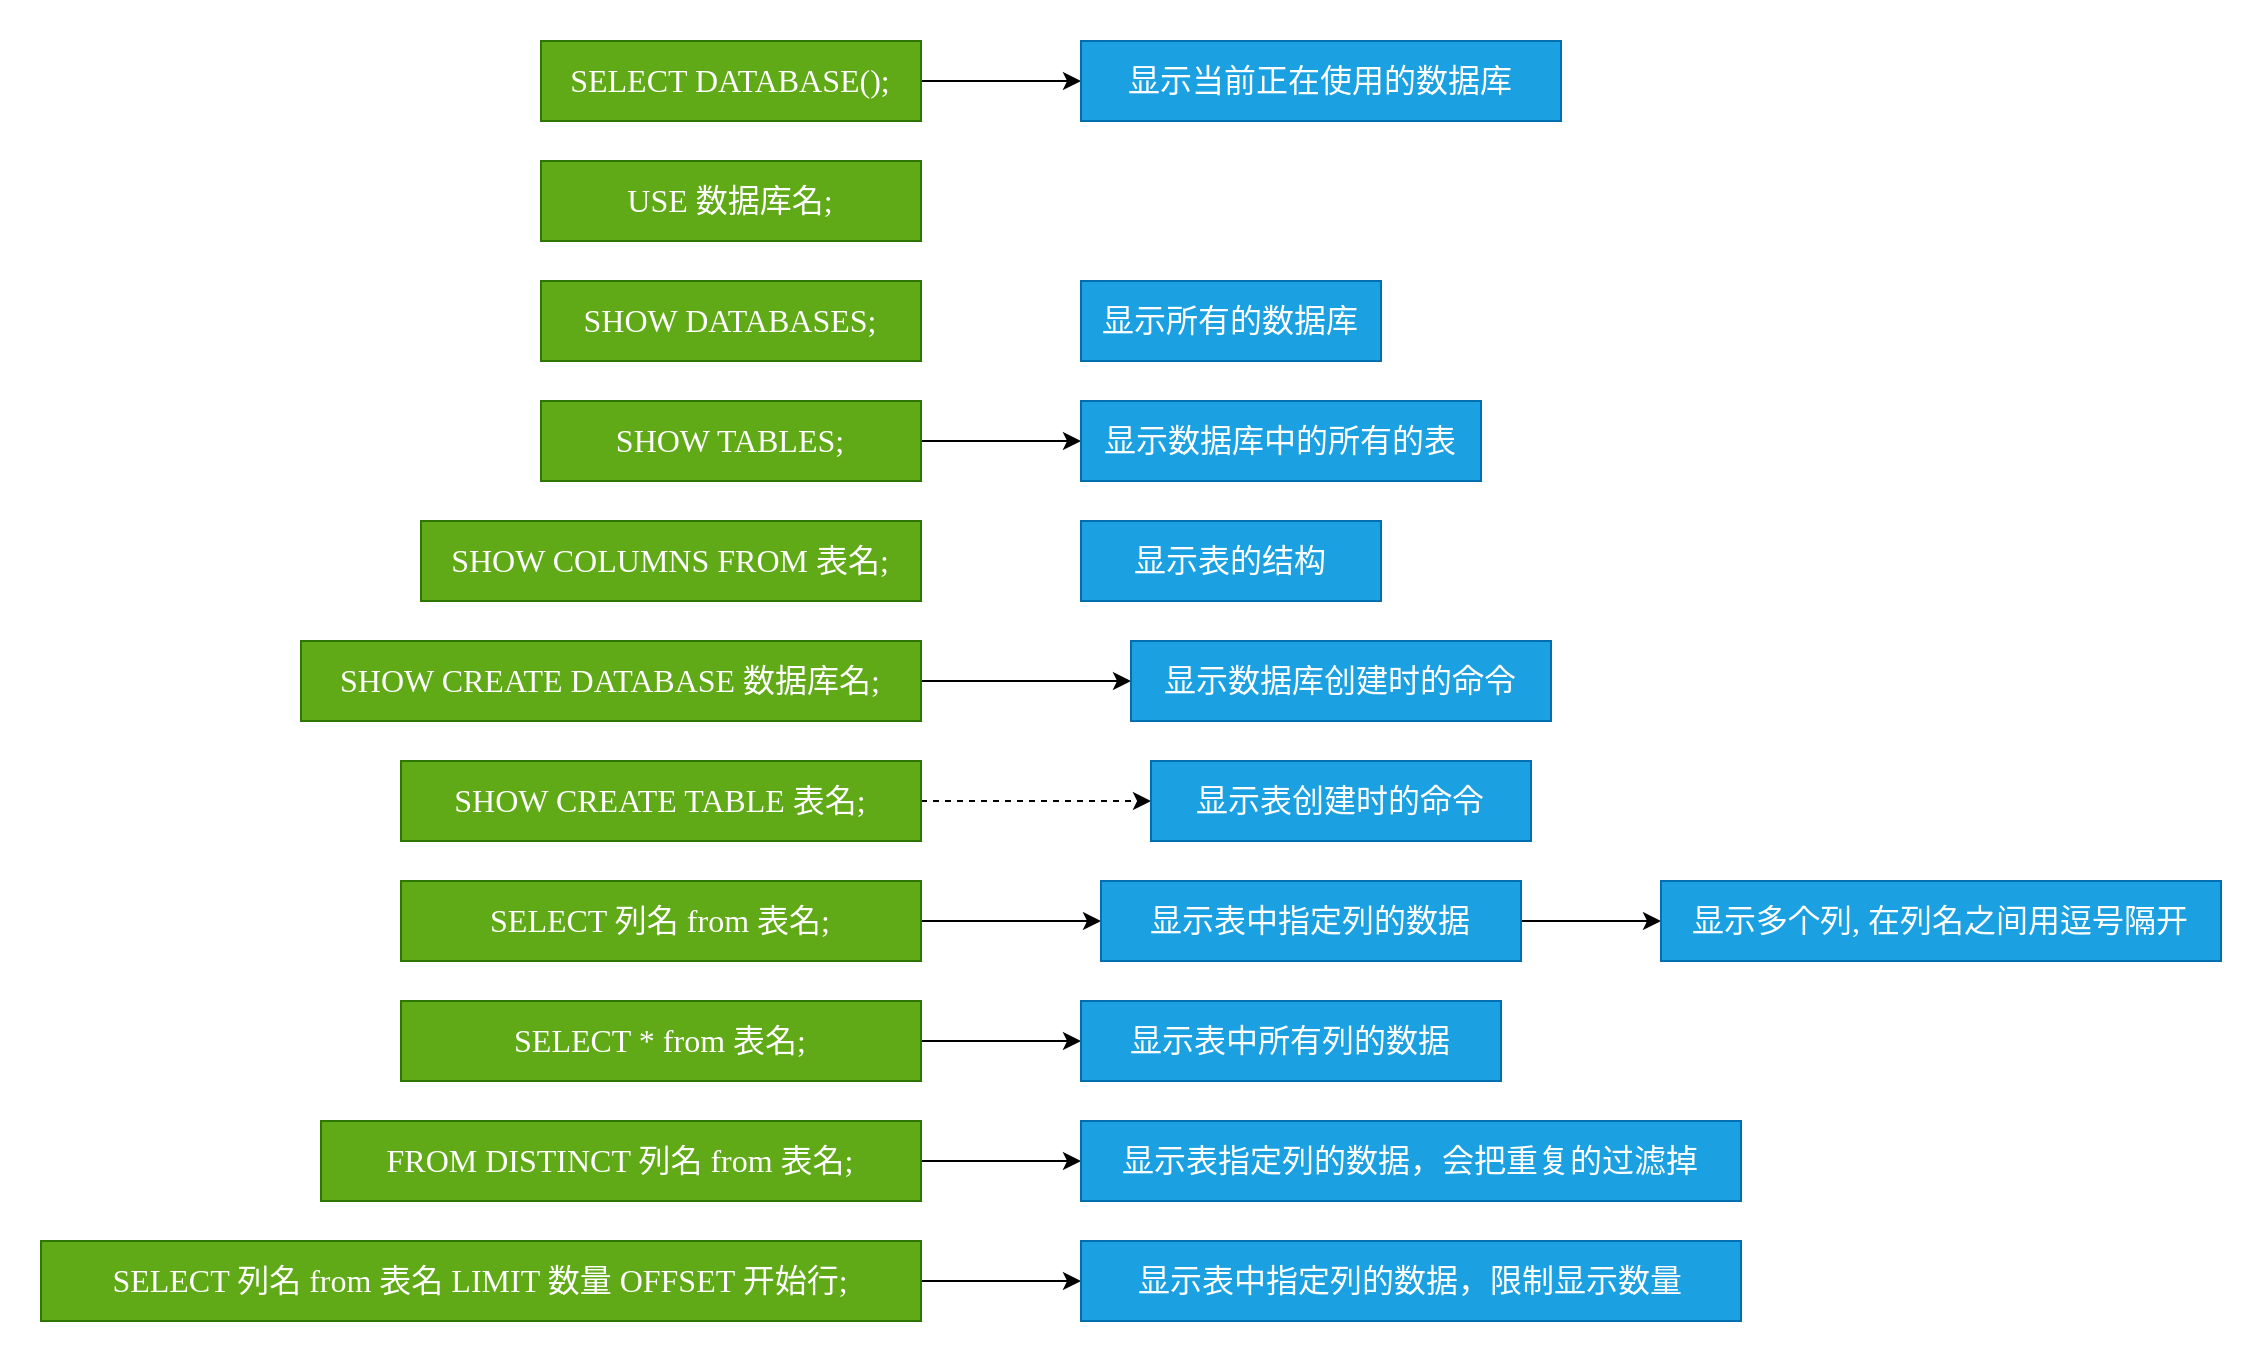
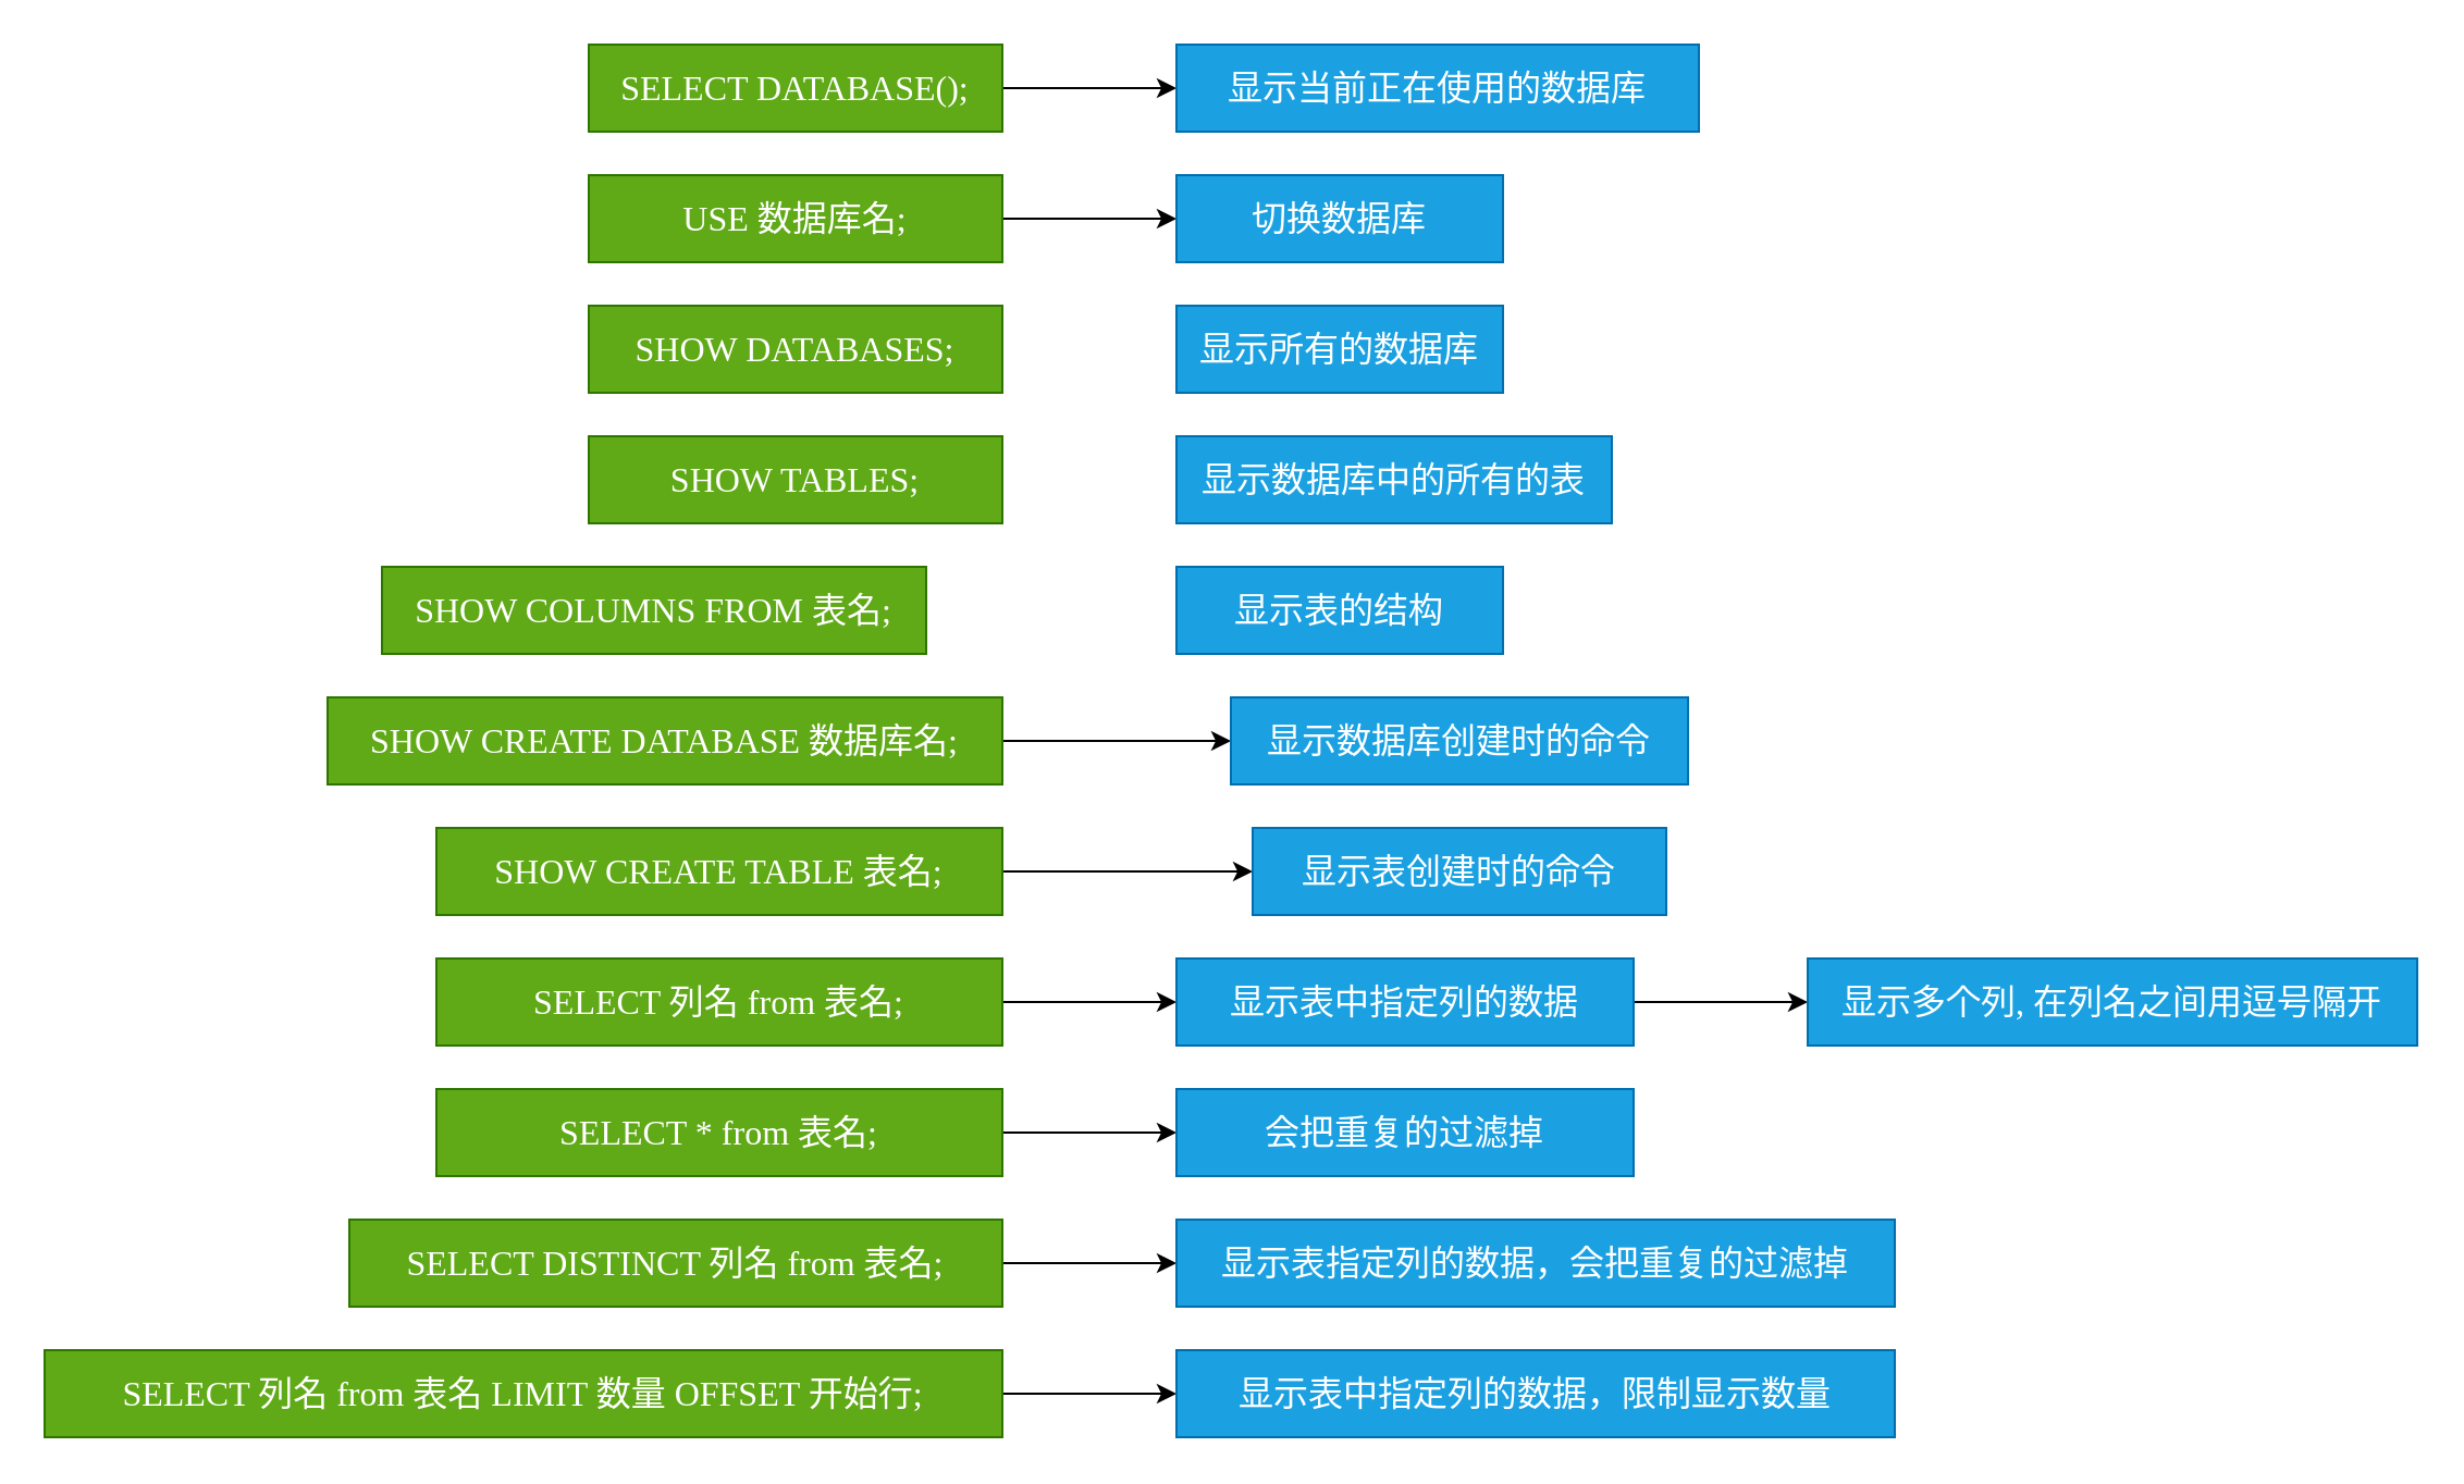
+ <mxCell id="5" value="" style="edgeStyle=orthogonalEdgeStyle;rounded=0;orthogonalLoop=1;jettySize=auto;html=1;fontFamily=Verdana;fontSize=16;" edge="1" source="6" target="7" parent="1"><mxGeometry relative="1" as="geometry" /></mxCell>
+ <mxCell id="7" value="切换数据库" style="text;html=1;strokeColor=#006EAF;fillColor=#1ba1e2;align=center;verticalAlign=middle;whiteSpace=wrap;rounded=0;fontSize=16;fontColor=#ffffff;fontFamily=Verdana;" vertex="1" parent="1"><mxGeometry x="540" y="80" width="150" height="40" as="geometry" /></mxCell>
- <mxCell id="10" value="" style="edgeStyle=orthogonalEdgeStyle;rounded=0;orthogonalLoop=1;jettySize=auto;html=1;fontFamily=Verdana;fontSize=16;" edge="1" source="11" target="12" parent="1"><mxGeometry relative="1" as="geometry" /></mxCell>
- <mxCell id="13" value="SHOW COLUMNS FROM 表名;" style="text;html=1;strokeColor=#2D7600;fillColor=#60a917;align=center;verticalAlign=middle;whiteSpace=wrap;rounded=0;fontSize=16;fontColor=#ffffff;fontFamily=Verdana;" vertex="1" parent="1"><mxGeometry x="210" y="260" width="250" height="40" as="geometry" /></mxCell>
+ <mxCell id="13" value="SHOW COLUMNS FROM 表名;" style="text;html=1;strokeColor=#2D7600;fillColor=#60a917;align=center;verticalAlign=middle;whiteSpace=wrap;rounded=0;fontSize=16;fontColor=#ffffff;fontFamily=Verdana;" vertex="1" parent="1"><mxGeometry x="175" y="260" width="250" height="40" as="geometry" /></mxCell>
- <mxCell id="18" value="" style="edgeStyle=orthogonalEdgeStyle;rounded=0;orthogonalLoop=1;jettySize=auto;html=1;fontFamily=Verdana;fontSize=16;dashed=1;" edge="1" source="19" target="20" parent="1"><mxGeometry relative="1" as="geometry" /></mxCell>
+ <mxCell id="18" value="" style="edgeStyle=orthogonalEdgeStyle;rounded=0;orthogonalLoop=1;jettySize=auto;html=1;fontFamily=Verdana;fontSize=16;" edge="1" source="19" target="20" parent="1"><mxGeometry relative="1" as="geometry" /></mxCell>
- <mxCell id="24" value="显示表中指定列的数据" style="text;html=1;strokeColor=#006EAF;fillColor=#1ba1e2;align=center;verticalAlign=middle;whiteSpace=wrap;rounded=0;fontSize=16;fontColor=#ffffff;fontFamily=Verdana;" vertex="1" parent="1"><mxGeometry x="550" y="440" width="210" height="40" as="geometry" /></mxCell>
+ <mxCell id="24" value="显示表中指定列的数据" style="text;html=1;strokeColor=#006EAF;fillColor=#1ba1e2;align=center;verticalAlign=middle;whiteSpace=wrap;rounded=0;fontSize=16;fontColor=#ffffff;fontFamily=Verdana;" vertex="1" parent="1"><mxGeometry x="540" y="440" width="210" height="40" as="geometry" /></mxCell>
- <mxCell id="28" value="显示表中所有列的数据" style="text;html=1;strokeColor=#006EAF;fillColor=#1ba1e2;align=center;verticalAlign=middle;whiteSpace=wrap;rounded=0;fontSize=16;fontColor=#ffffff;fontFamily=Verdana;" vertex="1" parent="1"><mxGeometry x="540" y="500" width="210" height="40" as="geometry" /></mxCell>
+ <mxCell id="28" value="会把重复的过滤掉" style="text;html=1;strokeColor=#006EAF;fillColor=#1ba1e2;align=center;verticalAlign=middle;whiteSpace=wrap;rounded=0;fontSize=16;fontColor=#ffffff;fontFamily=Verdana;" vertex="1" parent="1"><mxGeometry x="540" y="500" width="210" height="40" as="geometry" /></mxCell>
- <mxCell id="30" value="FROM DISTINCT 列名 from 表名;" style="text;html=1;strokeColor=#2D7600;fillColor=#60a917;align=center;verticalAlign=middle;whiteSpace=wrap;rounded=0;fontSize=16;fontColor=#ffffff;fontFamily=Verdana;" vertex="1" parent="1"><mxGeometry x="160" y="560" width="300" height="40" as="geometry" /></mxCell>
+ <mxCell id="30" value="SELECT DISTINCT 列名 from 表名;" style="text;html=1;strokeColor=#2D7600;fillColor=#60a917;align=center;verticalAlign=middle;whiteSpace=wrap;rounded=0;fontSize=16;fontColor=#ffffff;fontFamily=Verdana;" vertex="1" parent="1"><mxGeometry x="160" y="560" width="300" height="40" as="geometry" /></mxCell>
